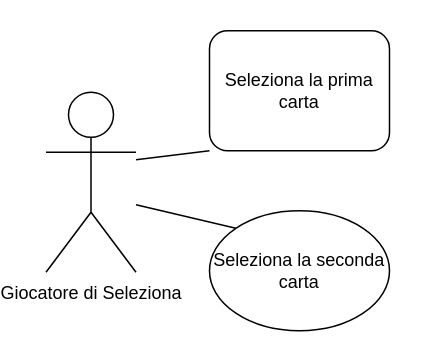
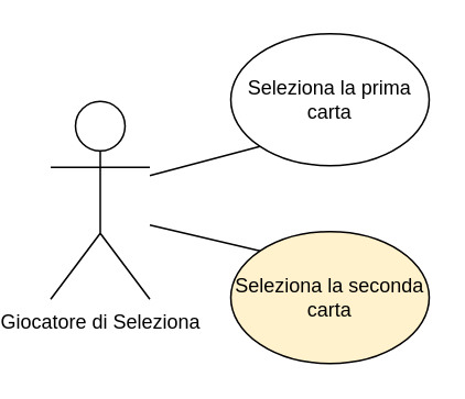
- <mxCell id="3" value="Seleziona la prima carta" style="whiteSpace=wrap;html=1;rounded=1;" parent="1" vertex="1"><mxGeometry x="129" y="20" width="120" height="80" as="geometry" /></mxCell>
+ <mxCell id="3" value="Seleziona la prima carta" style="ellipse;whiteSpace=wrap;html=1;" parent="1" vertex="1"><mxGeometry x="129" y="20" width="120" height="80" as="geometry" /></mxCell>
- <mxCell id="4" value="Seleziona la seconda carta" style="ellipse;whiteSpace=wrap;html=1;" parent="1" vertex="1"><mxGeometry x="129" y="140" width="120" height="80" as="geometry" /></mxCell>
+ <mxCell id="4" value="Seleziona la seconda carta" style="ellipse;whiteSpace=wrap;html=1;fillColor=#fff2cc;" parent="1" vertex="1"><mxGeometry x="129" y="140" width="120" height="80" as="geometry" /></mxCell>
